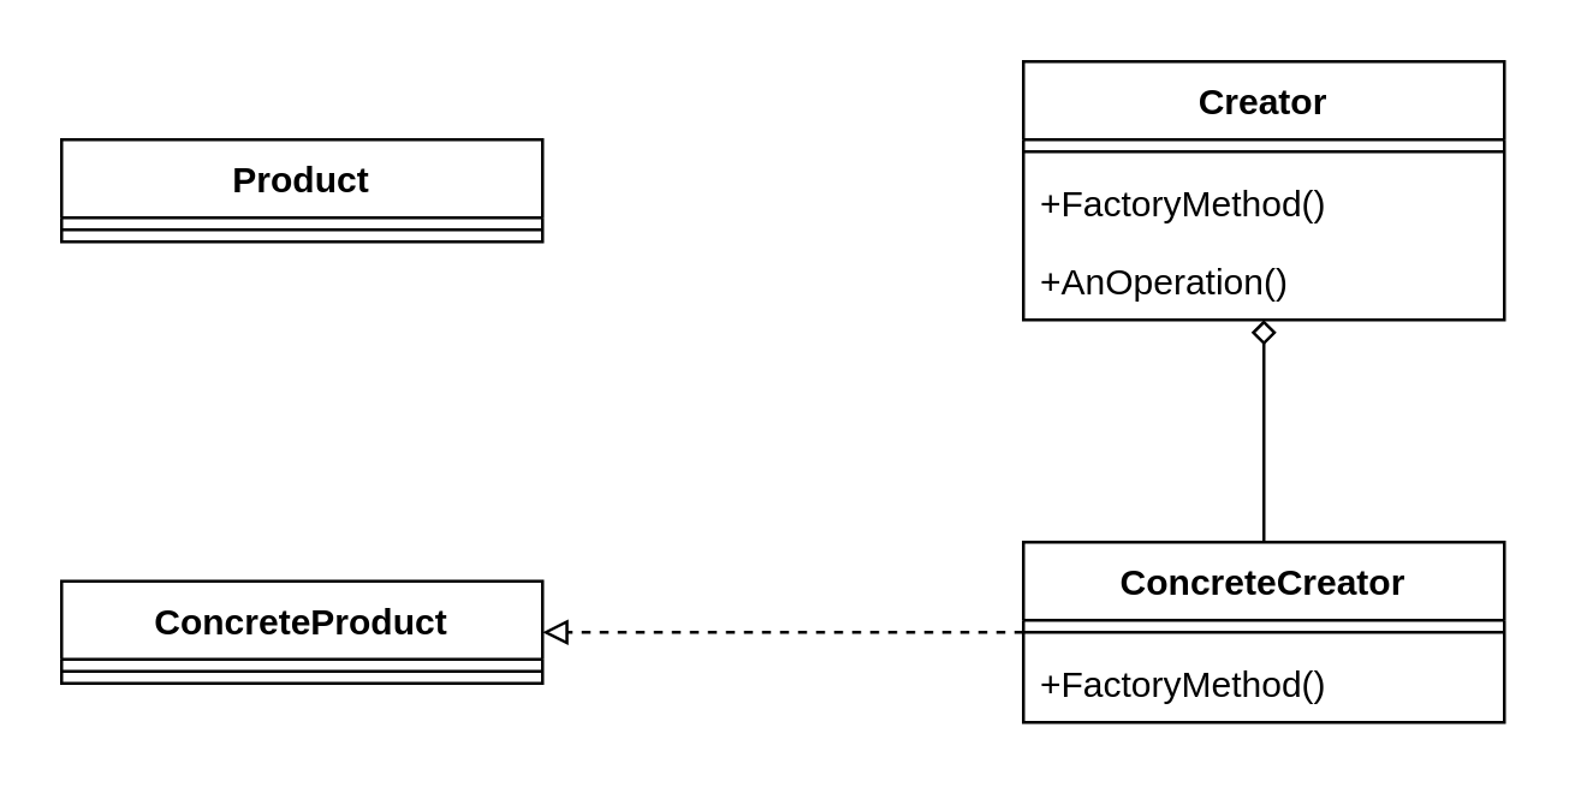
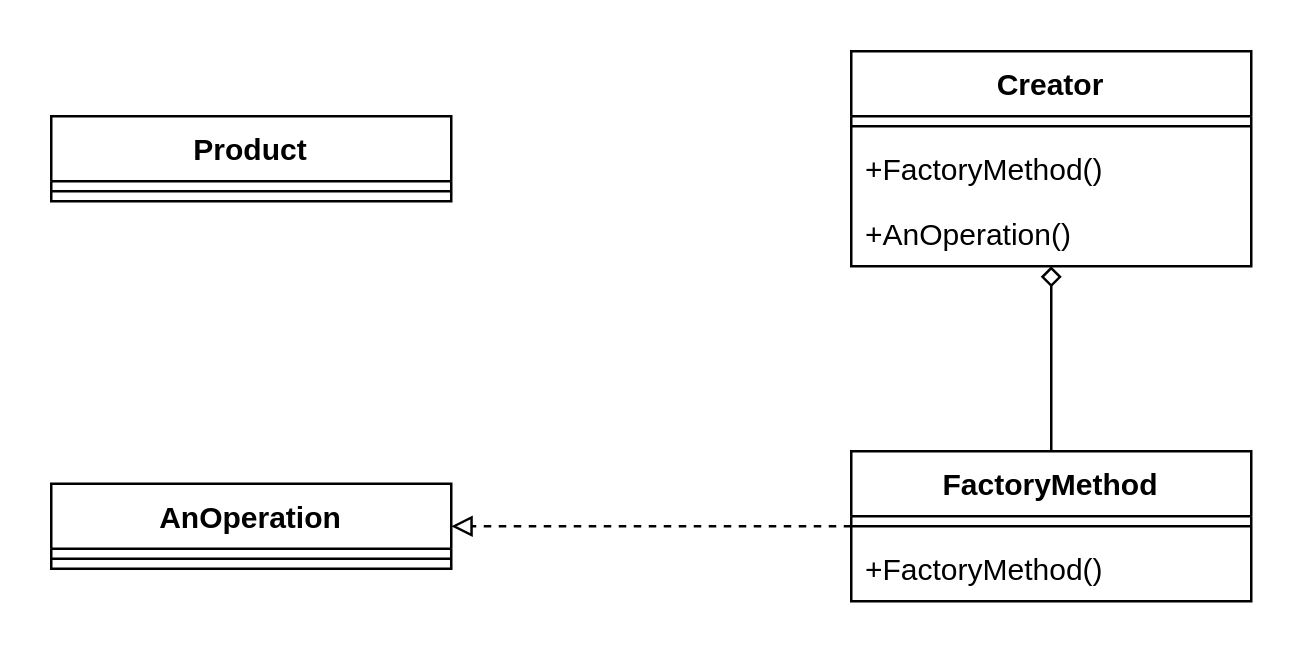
- <mxCell id="10" value="ConcreteCreator" style="swimlane;fontStyle=1;align=center;verticalAlign=top;childLayout=stackLayout;horizontal=1;startSize=26;horizontalStack=0;resizeParent=1;resizeParentMax=0;resizeLast=0;collapsible=1;marginBottom=0;whiteSpace=wrap;html=1;" vertex="1" parent="1"><mxGeometry x="340" y="180" width="160" height="60" as="geometry" /></mxCell>
+ <mxCell id="10" value="FactoryMethod" style="swimlane;fontStyle=1;align=center;verticalAlign=top;childLayout=stackLayout;horizontal=1;startSize=26;horizontalStack=0;resizeParent=1;resizeParentMax=0;resizeLast=0;collapsible=1;marginBottom=0;whiteSpace=wrap;html=1;" vertex="1" parent="1"><mxGeometry x="340" y="180" width="160" height="60" as="geometry" /></mxCell>
- <mxCell id="13" value="ConcreteProduct" style="swimlane;fontStyle=1;align=center;verticalAlign=top;childLayout=stackLayout;horizontal=1;startSize=26;horizontalStack=0;resizeParent=1;resizeParentMax=0;resizeLast=0;collapsible=1;marginBottom=0;whiteSpace=wrap;html=1;" vertex="1" parent="1"><mxGeometry x="20" y="193" width="160" height="34" as="geometry" /></mxCell>
+ <mxCell id="13" value="AnOperation" style="swimlane;fontStyle=1;align=center;verticalAlign=top;childLayout=stackLayout;horizontal=1;startSize=26;horizontalStack=0;resizeParent=1;resizeParentMax=0;resizeLast=0;collapsible=1;marginBottom=0;whiteSpace=wrap;html=1;" vertex="1" parent="1"><mxGeometry x="20" y="193" width="160" height="34" as="geometry" /></mxCell>
